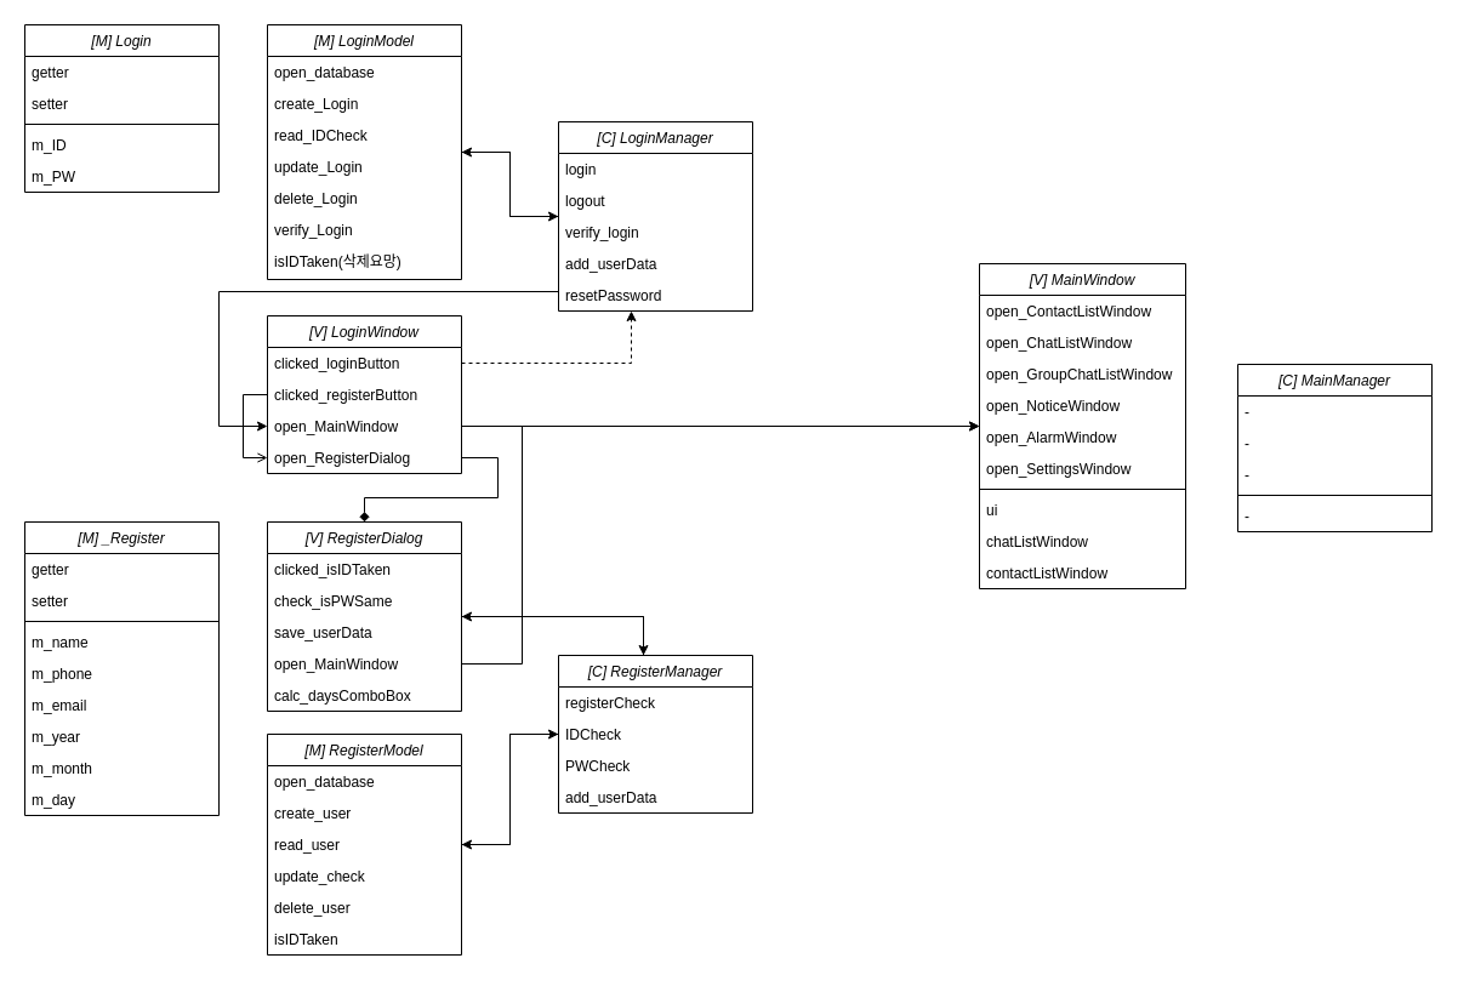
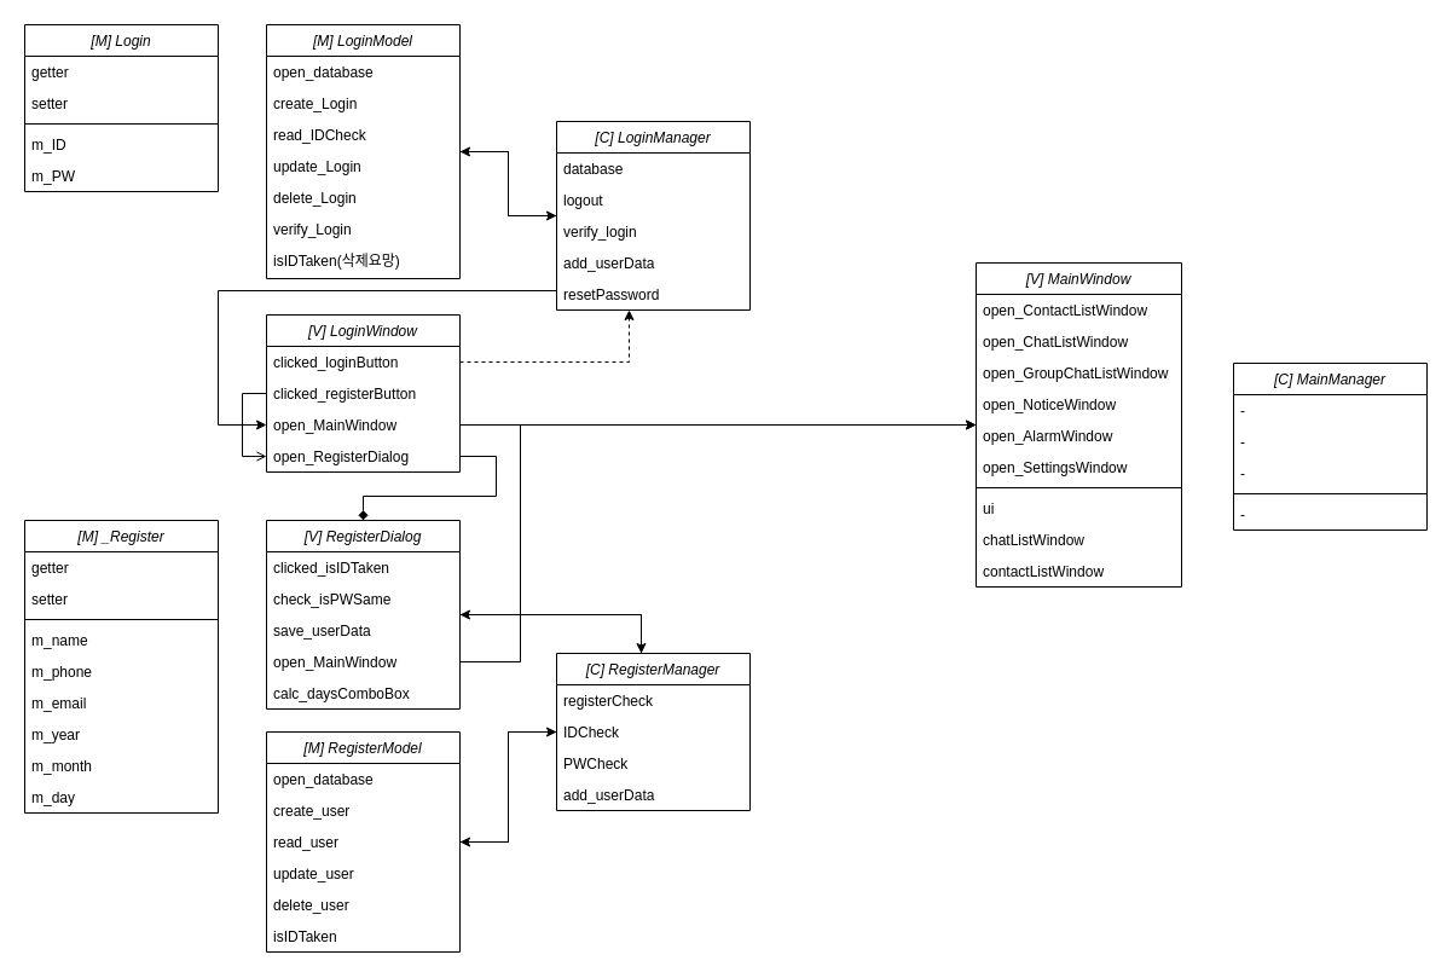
- <mxCell id="18" value="login" style="text;align=left;verticalAlign=top;spacingLeft=4;spacingRight=4;overflow=hidden;rotatable=0;points=[[0,0.5],[1,0.5]];portConstraint=eastwest;" vertex="1" parent="17"><mxGeometry y="26" width="160" height="26" as="geometry" /></mxCell>
+ <mxCell id="18" value="database" style="text;align=left;verticalAlign=top;spacingLeft=4;spacingRight=4;overflow=hidden;rotatable=0;points=[[0,0.5],[1,0.5]];portConstraint=eastwest;" vertex="1" parent="17"><mxGeometry y="26" width="160" height="26" as="geometry" /></mxCell>
- <mxCell id="53" value="update_check" style="text;align=left;verticalAlign=top;spacingLeft=4;spacingRight=4;overflow=hidden;rotatable=0;points=[[0,0.5],[1,0.5]];portConstraint=eastwest;" vertex="1" parent="49"><mxGeometry y="104" width="160" height="26" as="geometry" /></mxCell>
+ <mxCell id="53" value="update_user" style="text;align=left;verticalAlign=top;spacingLeft=4;spacingRight=4;overflow=hidden;rotatable=0;points=[[0,0.5],[1,0.5]];portConstraint=eastwest;" vertex="1" parent="49"><mxGeometry y="104" width="160" height="26" as="geometry" /></mxCell>
